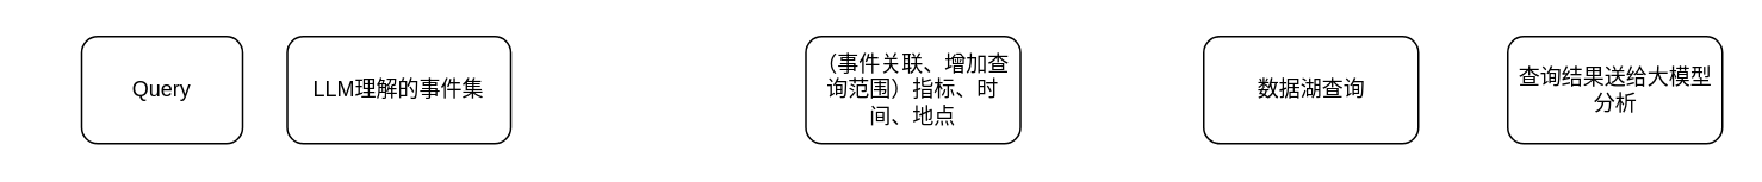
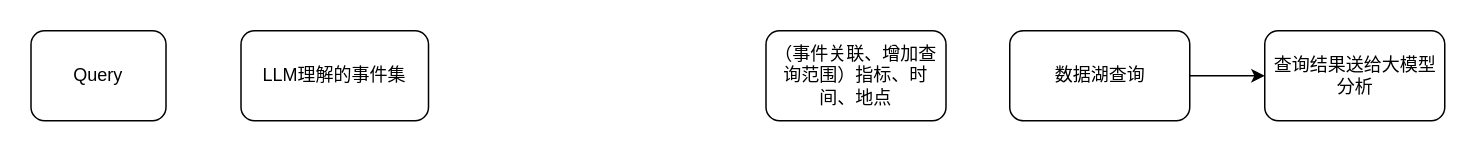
- <mxCell id="2" value="Query" style="rounded=1;whiteSpace=wrap;html=1;" parent="1" vertex="1"><mxGeometry x="45" y="20" width="90" height="60" as="geometry" /></mxCell>
+ <mxCell id="2" value="Query" style="rounded=1;whiteSpace=wrap;html=1;" parent="1" vertex="1"><mxGeometry x="20" y="20" width="90" height="60" as="geometry" /></mxCell>
- <mxCell id="3" value="（事件关联、增加查询范围）指标、时间、地点" style="whiteSpace=wrap;html=1;rounded=1;" parent="1" vertex="1"><mxGeometry x="450" y="20" width="120" height="60" as="geometry" /></mxCell>
+ <mxCell id="3" value="（事件关联、增加查询范围）指标、时间、地点" style="whiteSpace=wrap;html=1;rounded=1;" parent="1" vertex="1"><mxGeometry x="510" y="20" width="120" height="60" as="geometry" /></mxCell>
+ <mxCell id="5" value="" style="edgeStyle=orthogonalEdgeStyle;rounded=0;orthogonalLoop=1;jettySize=auto;html=1;" parent="1" source="6" target="7" edge="1"><mxGeometry relative="1" as="geometry" /></mxCell>
